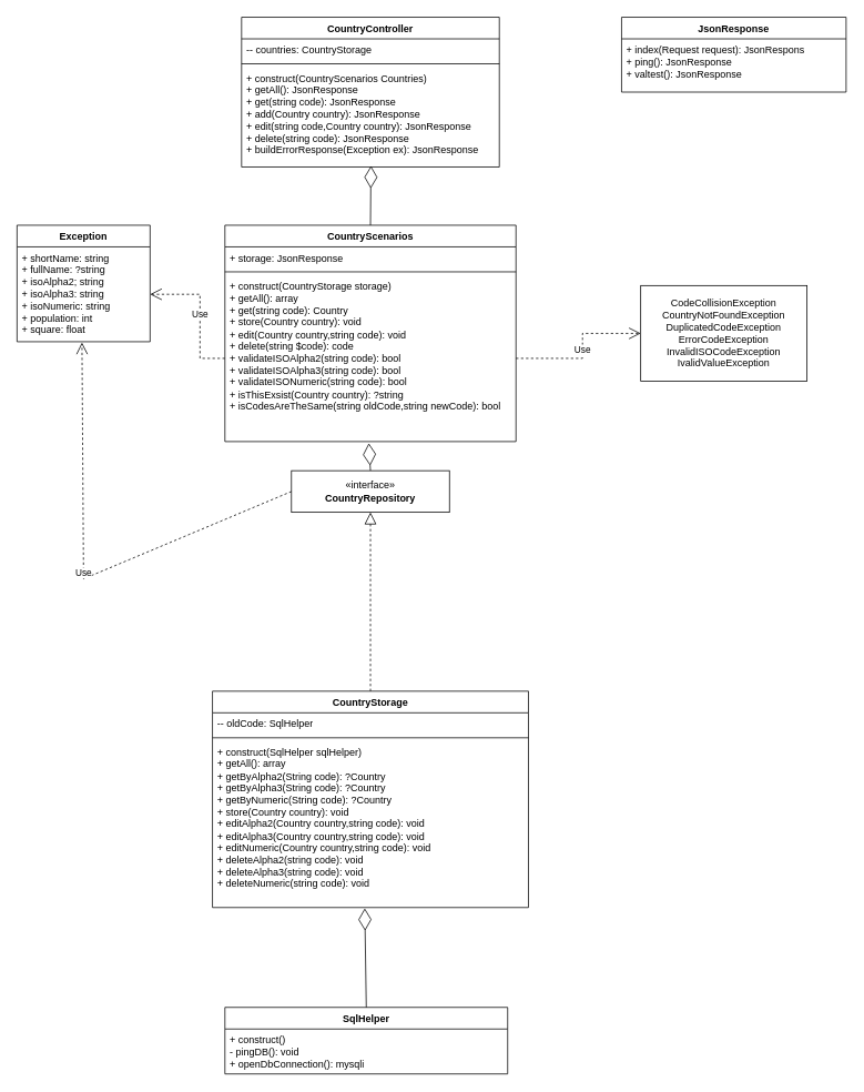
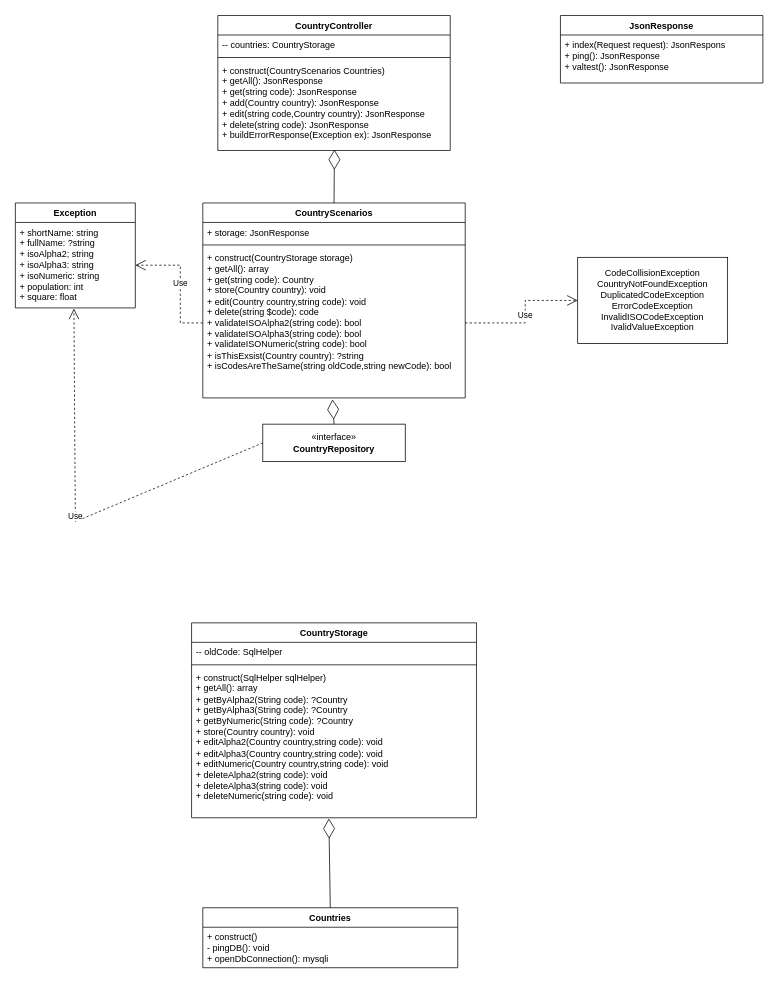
- <mxCell id="15" value="" style="endArrow=block;dashed=1;endFill=0;endSize=12;html=1;rounded=0;entryX=0.5;entryY=1;entryDx=0;entryDy=0;exitX=0.5;exitY=0;exitDx=0;exitDy=0;" edge="1" parent="1" source="11" target="10"><mxGeometry width="160" relative="1" as="geometry"><mxPoint x="460" y="790" as="sourcePoint" /><mxPoint x="410" y="900" as="targetPoint" /></mxGeometry></mxCell>
- <mxCell id="16" value="SqlHelper" style="swimlane;fontStyle=1;align=center;verticalAlign=top;childLayout=stackLayout;horizontal=1;startSize=26;horizontalStack=0;resizeParent=1;resizeParentMax=0;resizeLast=0;collapsible=1;marginBottom=0;whiteSpace=wrap;html=1;" vertex="1" parent="1"><mxGeometry x="270" y="1210" width="340" height="80" as="geometry" /></mxCell>
+ <mxCell id="16" value="Countries" style="swimlane;fontStyle=1;align=center;verticalAlign=top;childLayout=stackLayout;horizontal=1;startSize=26;horizontalStack=0;resizeParent=1;resizeParentMax=0;resizeLast=0;collapsible=1;marginBottom=0;whiteSpace=wrap;html=1;" vertex="1" parent="1"><mxGeometry x="270" y="1210" width="340" height="80" as="geometry" /></mxCell>
